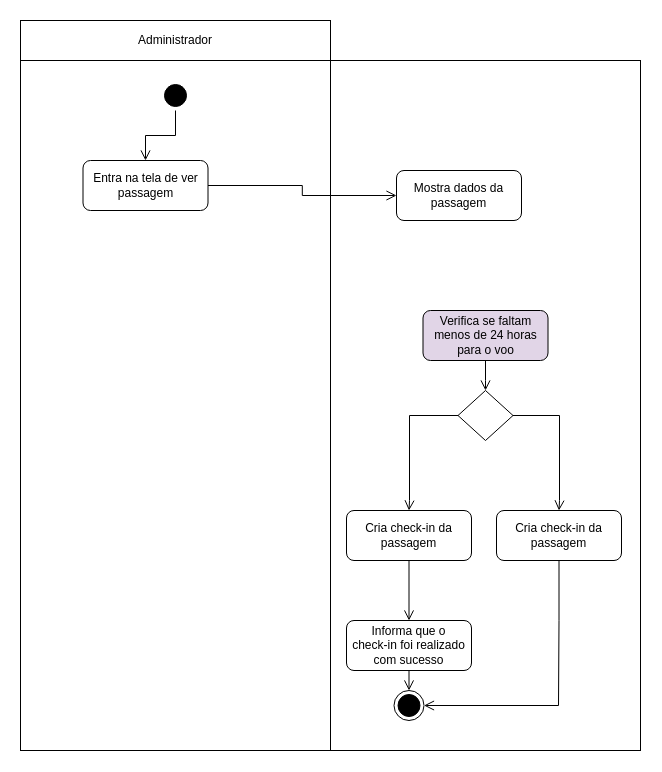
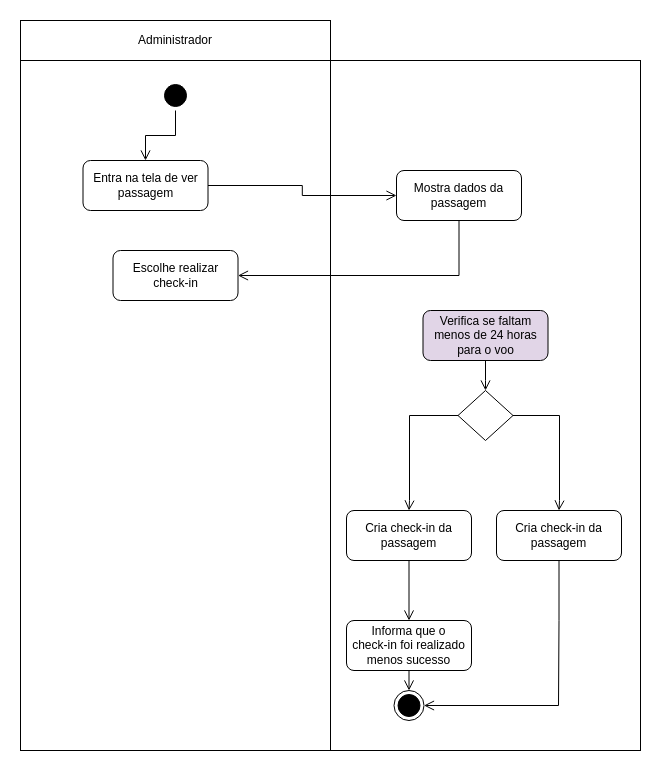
+ <mxCell id="10" value="&lt;div&gt;Escolhe realizar&lt;/div&gt;&lt;div&gt;check-in&lt;/div&gt;" style="rounded=1;whiteSpace=wrap;html=1;" vertex="1" parent="1"><mxGeometry x="112.5" y="250" width="125" height="50" as="geometry" /></mxCell>
+ <mxCell id="11" value="" style="edgeStyle=orthogonalEdgeStyle;html=1;verticalAlign=bottom;endArrow=open;endSize=8;strokeColor=#000000;rounded=0;entryX=1;entryY=0.5;entryDx=0;entryDy=0;exitX=0.5;exitY=1;exitDx=0;exitDy=0;" edge="1" parent="1" source="8" target="10"><mxGeometry relative="1" as="geometry"><mxPoint x="521" y="260" as="targetPoint" /><mxPoint x="416" y="260" as="sourcePoint" /></mxGeometry></mxCell>
- <mxCell id="15" value="&lt;div&gt;Informa que o&lt;/div&gt;&lt;div&gt;check-in foi realizado com sucesso&lt;/div&gt;" style="rounded=1;whiteSpace=wrap;html=1;" vertex="1" parent="1"><mxGeometry x="346" y="620" width="125" height="50" as="geometry" /></mxCell>
+ <mxCell id="15" value="&lt;div&gt;Informa que o&lt;/div&gt;&lt;div&gt;check-in foi realizado menos sucesso&lt;/div&gt;" style="rounded=1;whiteSpace=wrap;html=1;" vertex="1" parent="1"><mxGeometry x="346" y="620" width="125" height="50" as="geometry" /></mxCell>
